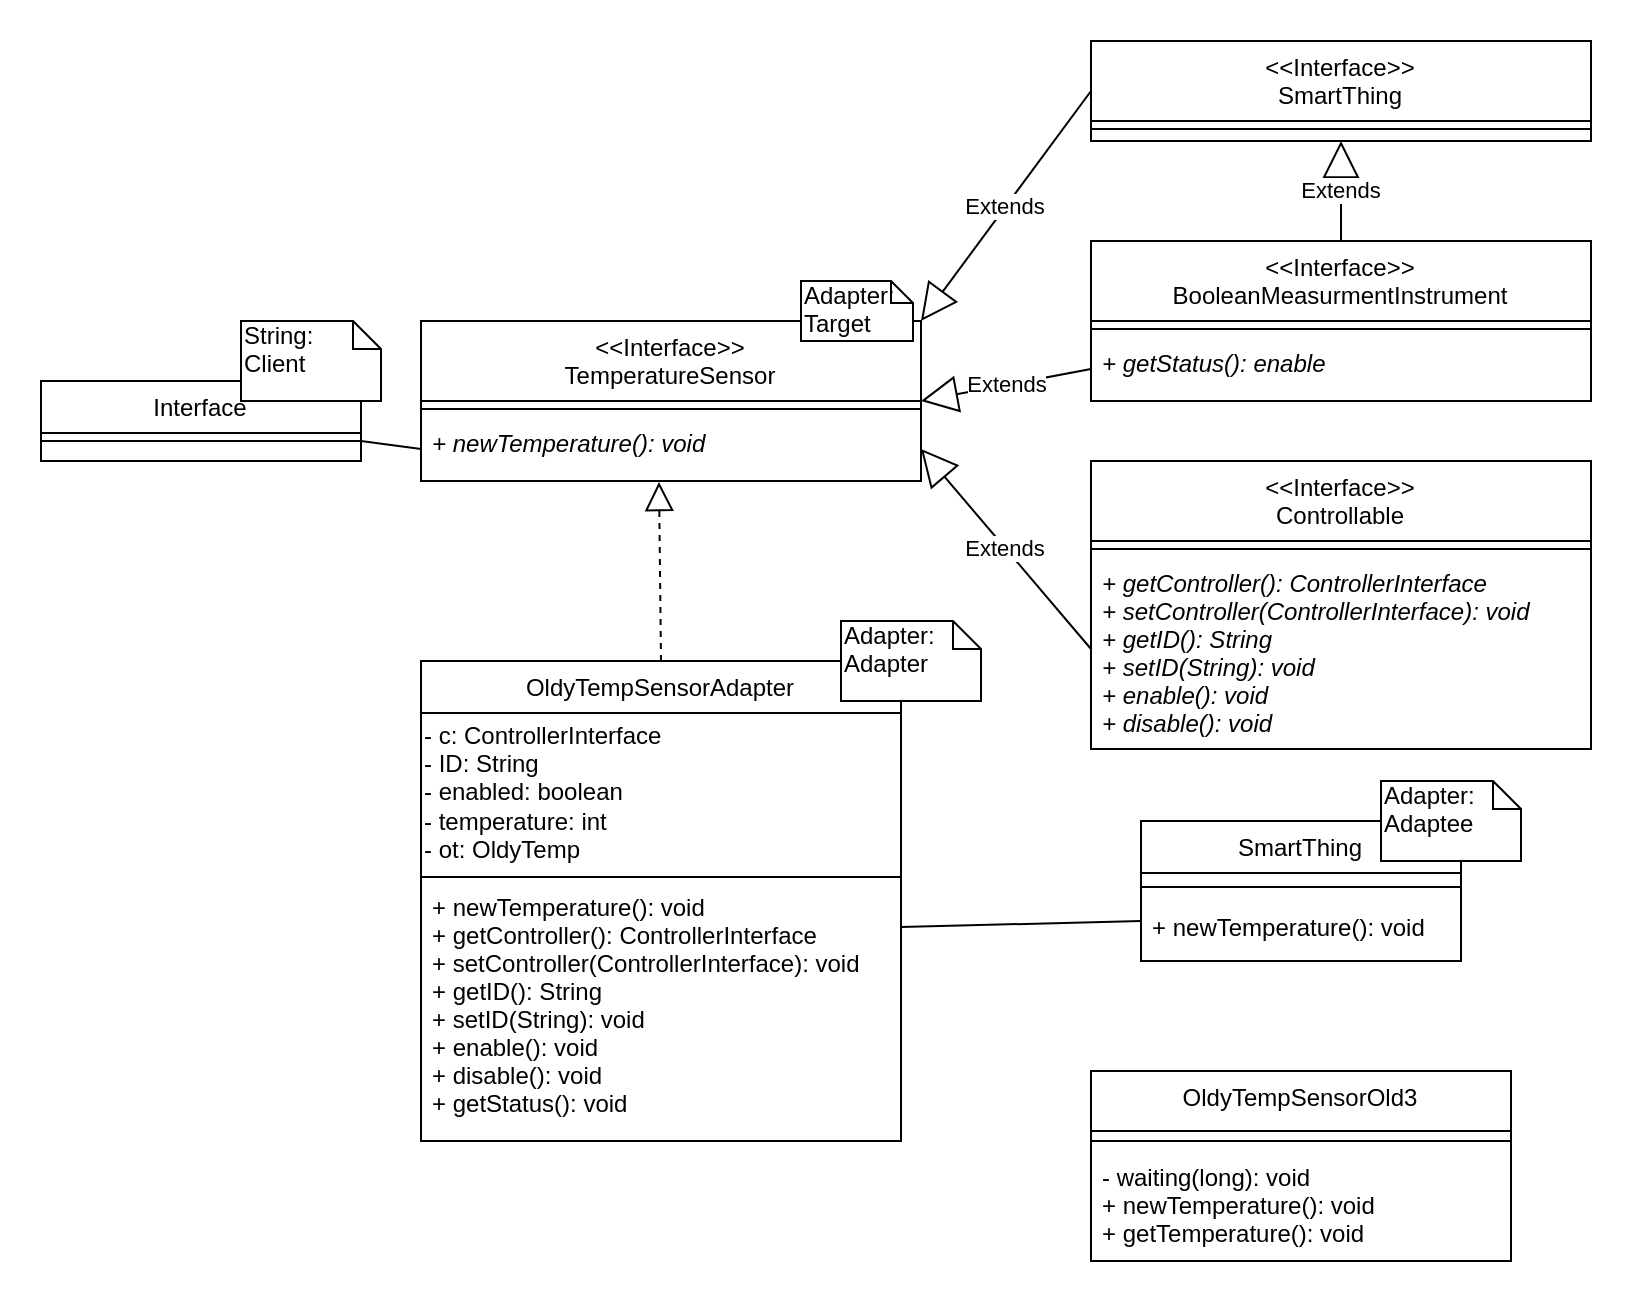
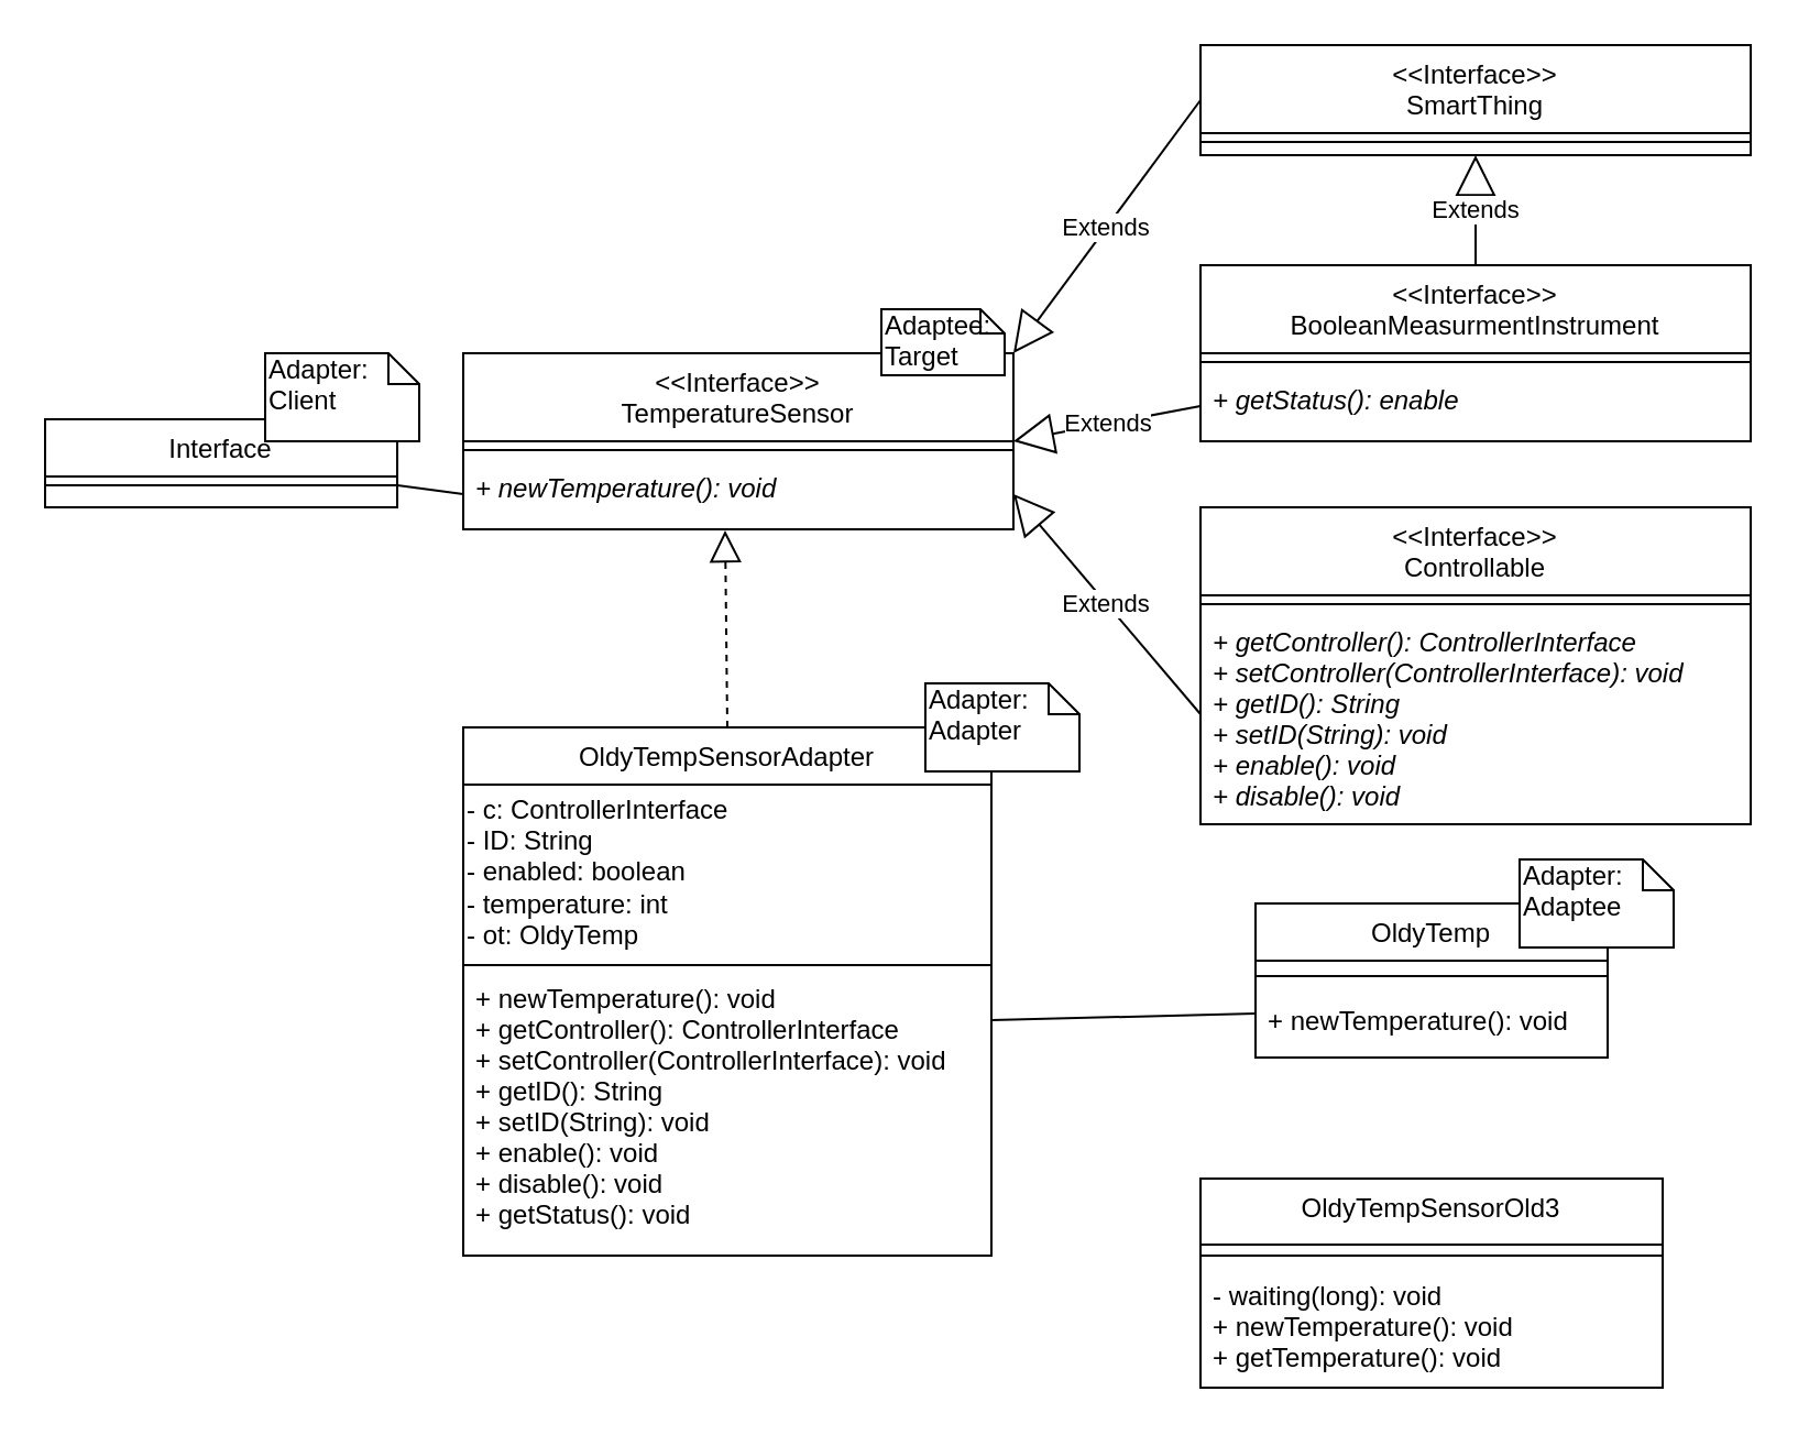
- <mxCell id="19" value="Adapter:&lt;br&gt;Target" style="shape=note;whiteSpace=wrap;html=1;size=11;verticalAlign=top;align=left;spacingTop=-6;" parent="1" vertex="1"><mxGeometry x="400" y="140" width="56" height="30" as="geometry" /></mxCell>
+ <mxCell id="19" value="Adaptee:&lt;br&gt;Target" style="shape=note;whiteSpace=wrap;html=1;size=11;verticalAlign=top;align=left;spacingTop=-6;" parent="1" vertex="1"><mxGeometry x="400" y="140" width="56" height="30" as="geometry" /></mxCell>
- <mxCell id="18" value="String:&lt;br&gt;Client" style="shape=note;whiteSpace=wrap;html=1;size=14;verticalAlign=top;align=left;spacingTop=-6;" parent="1" vertex="1"><mxGeometry x="120" y="160" width="70" height="40" as="geometry" /></mxCell>
+ <mxCell id="18" value="Adapter:&lt;br&gt;Client" style="shape=note;whiteSpace=wrap;html=1;size=14;verticalAlign=top;align=left;spacingTop=-6;" parent="1" vertex="1"><mxGeometry x="120" y="160" width="70" height="40" as="geometry" /></mxCell>
- <mxCell id="9" value="SmartThing" style="swimlane;fontStyle=0;align=center;verticalAlign=top;childLayout=stackLayout;horizontal=1;startSize=26;horizontalStack=0;resizeParent=1;resizeLast=0;collapsible=1;marginBottom=0;rounded=0;shadow=0;strokeWidth=1;" parent="1" vertex="1"><mxGeometry x="570" y="410" width="160" height="70" as="geometry"><mxRectangle x="550" y="140" width="160" height="26" as="alternateBounds" /></mxGeometry></mxCell>
+ <mxCell id="9" value="OldyTemp" style="swimlane;fontStyle=0;align=center;verticalAlign=top;childLayout=stackLayout;horizontal=1;startSize=26;horizontalStack=0;resizeParent=1;resizeLast=0;collapsible=1;marginBottom=0;rounded=0;shadow=0;strokeWidth=1;" parent="1" vertex="1"><mxGeometry x="570" y="410" width="160" height="70" as="geometry"><mxRectangle x="550" y="140" width="160" height="26" as="alternateBounds" /></mxGeometry></mxCell>
